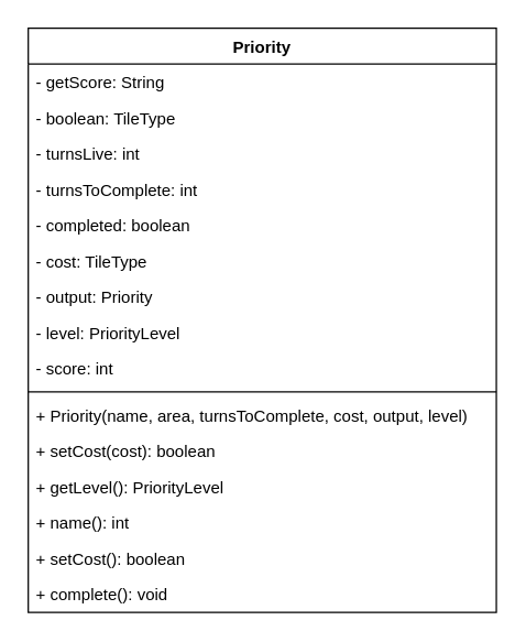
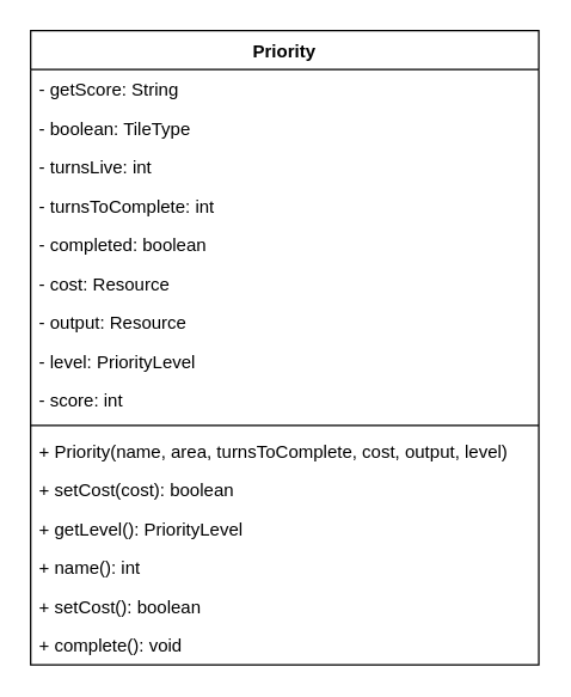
- <mxCell id="8" value="- cost: TileType" style="text;strokeColor=none;fillColor=none;align=left;verticalAlign=top;spacingLeft=4;spacingRight=4;overflow=hidden;rotatable=0;points=[[0,0.5],[1,0.5]];portConstraint=eastwest;" vertex="1" parent="2"><mxGeometry y="156" width="340" height="26" as="geometry" /></mxCell>
+ <mxCell id="8" value="- cost: Resource" style="text;strokeColor=none;fillColor=none;align=left;verticalAlign=top;spacingLeft=4;spacingRight=4;overflow=hidden;rotatable=0;points=[[0,0.5],[1,0.5]];portConstraint=eastwest;" vertex="1" parent="2"><mxGeometry y="156" width="340" height="26" as="geometry" /></mxCell>
- <mxCell id="9" value="- output: Priority" style="text;strokeColor=none;fillColor=none;align=left;verticalAlign=top;spacingLeft=4;spacingRight=4;overflow=hidden;rotatable=0;points=[[0,0.5],[1,0.5]];portConstraint=eastwest;" vertex="1" parent="2"><mxGeometry y="182" width="340" height="26" as="geometry" /></mxCell>
+ <mxCell id="9" value="- output: Resource" style="text;strokeColor=none;fillColor=none;align=left;verticalAlign=top;spacingLeft=4;spacingRight=4;overflow=hidden;rotatable=0;points=[[0,0.5],[1,0.5]];portConstraint=eastwest;" vertex="1" parent="2"><mxGeometry y="182" width="340" height="26" as="geometry" /></mxCell>
